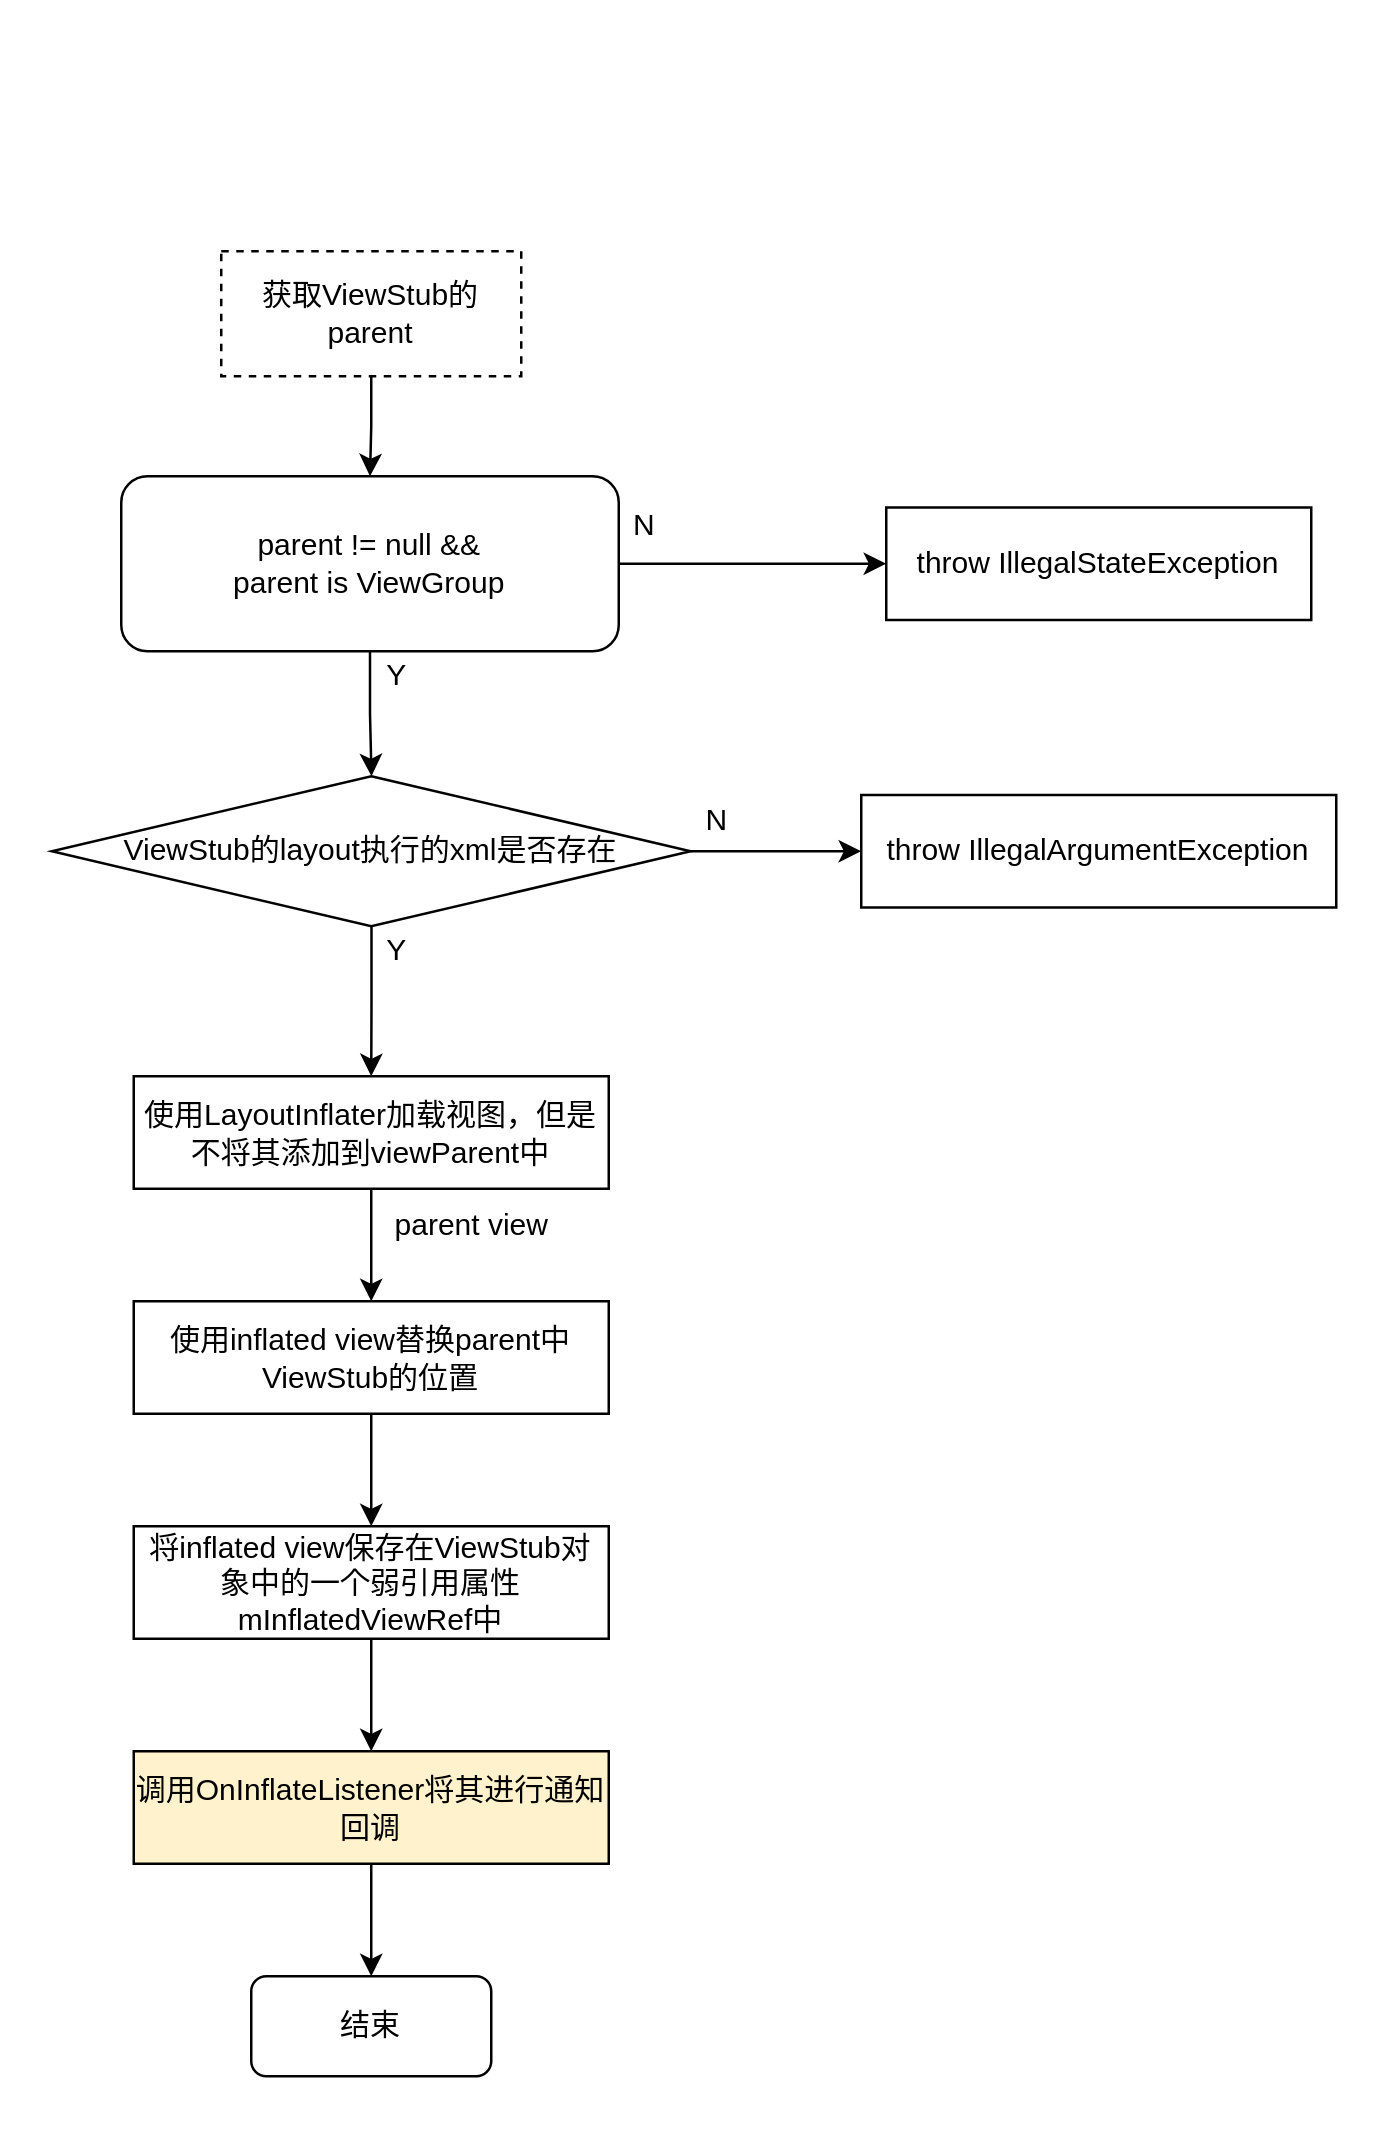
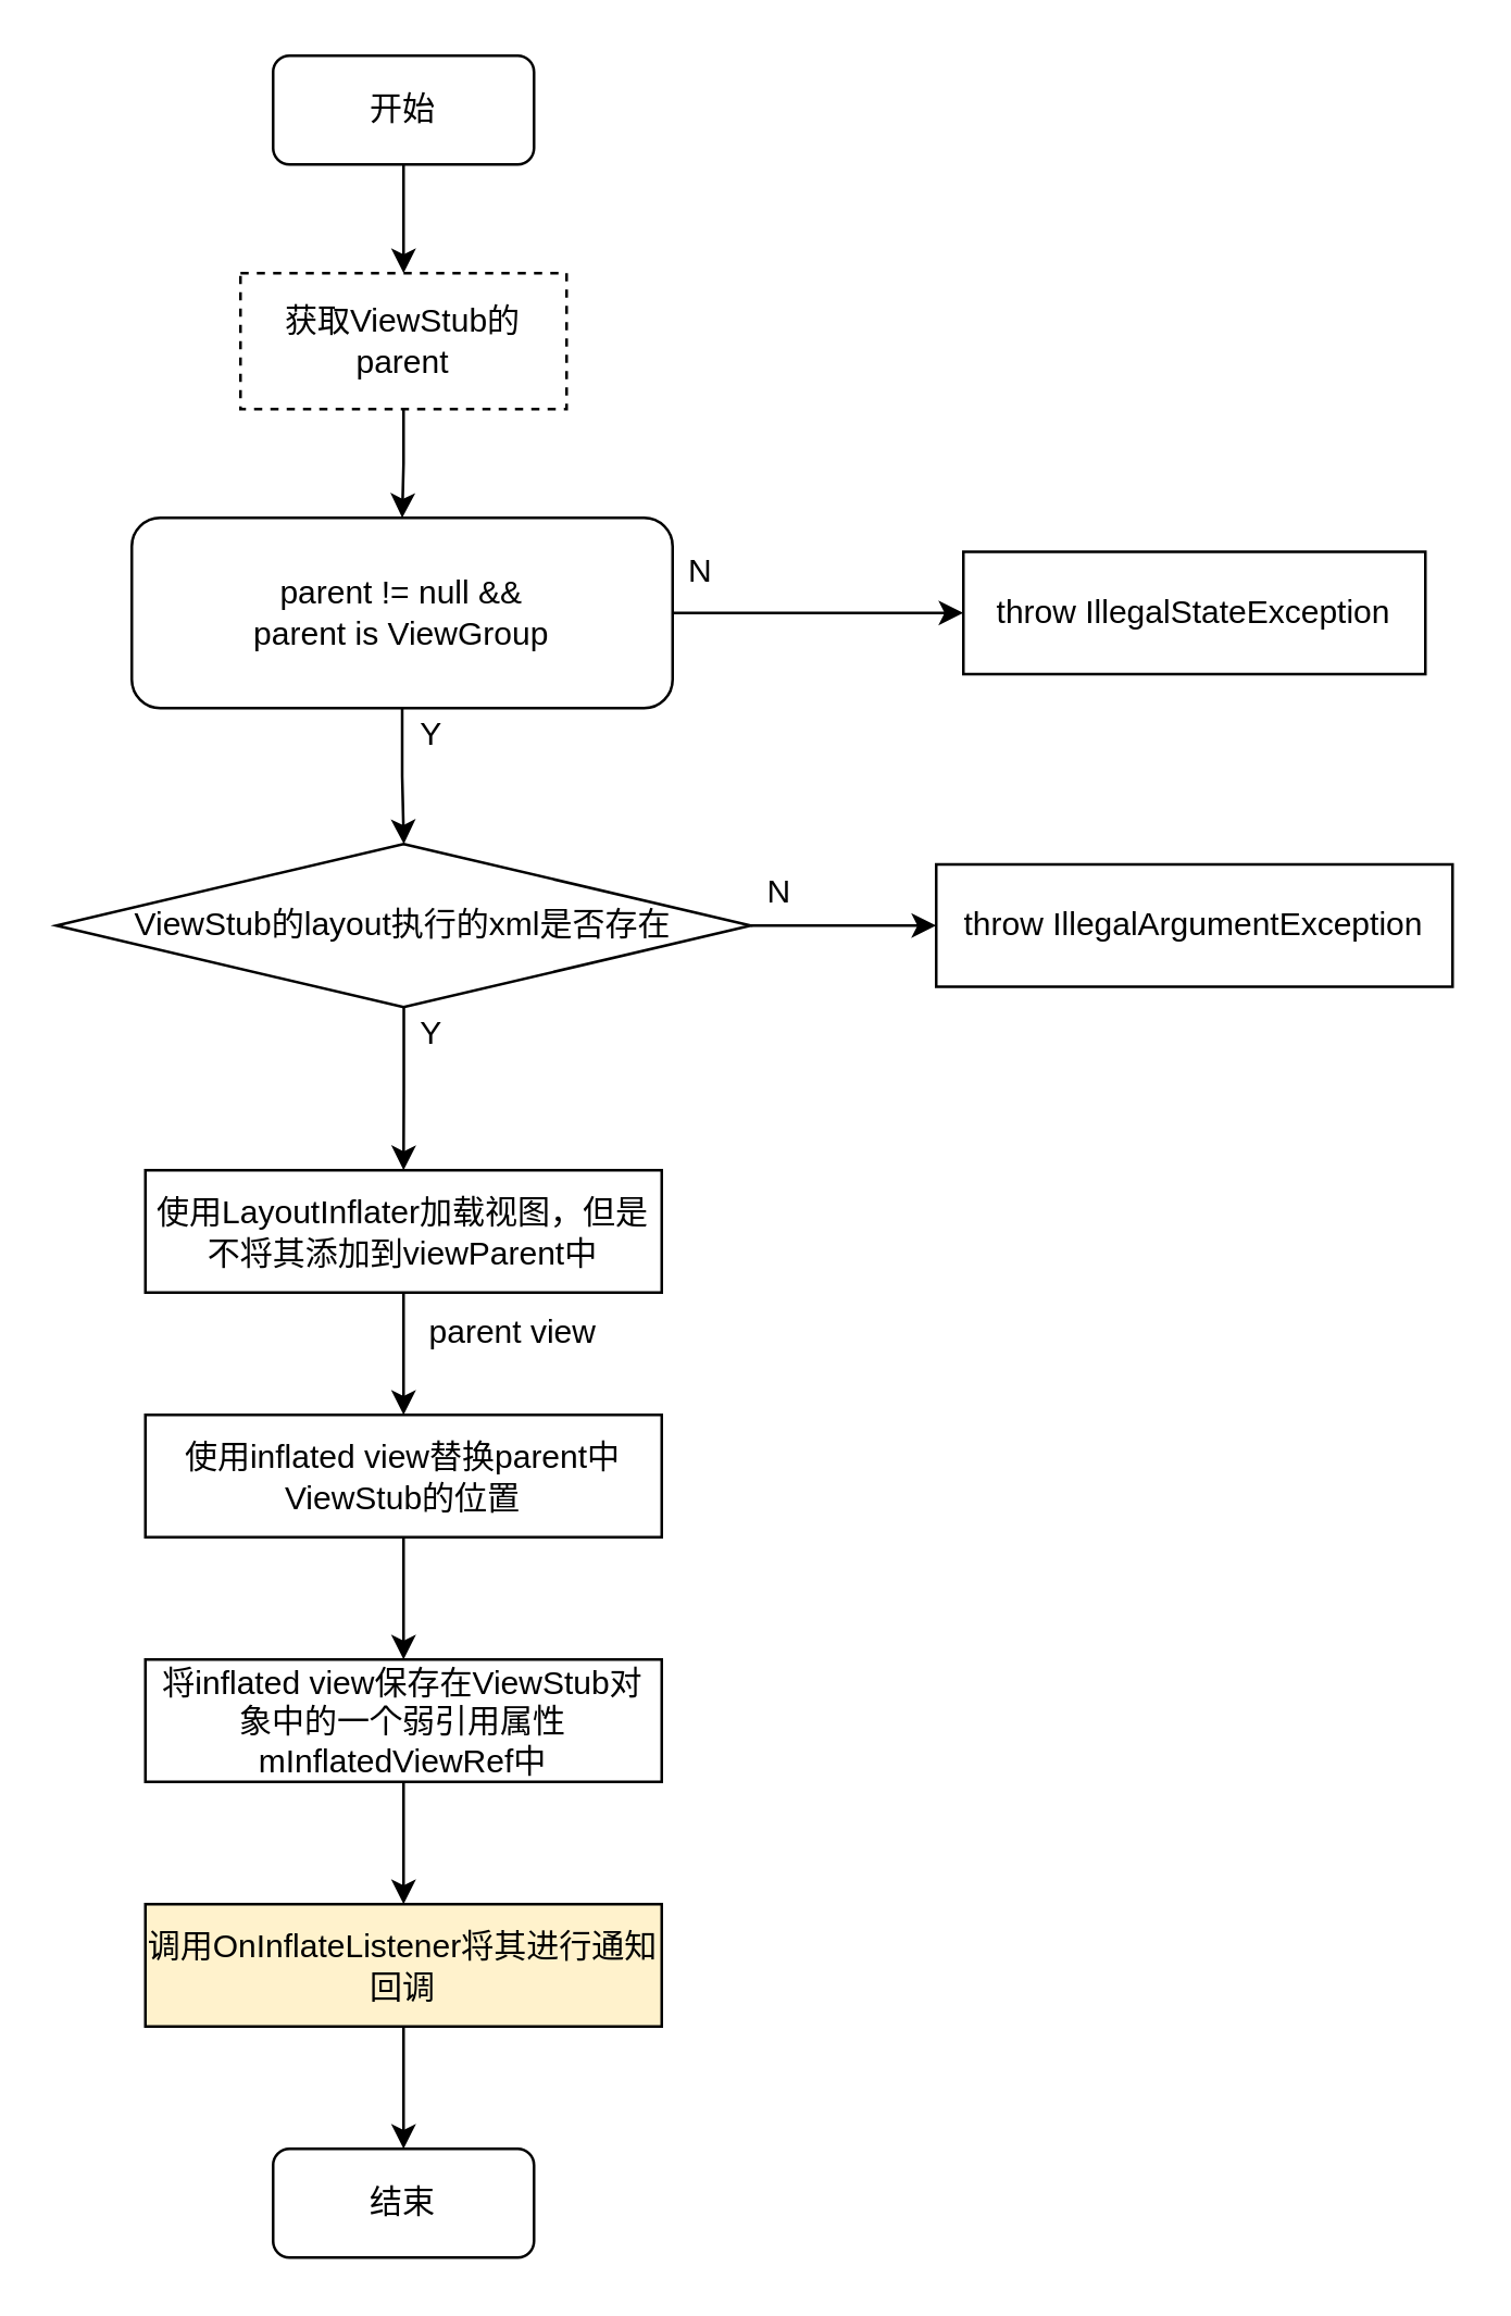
+ <mxCell id="3" value="开始" style="rounded=1;whiteSpace=wrap;html=1;" vertex="1" parent="1"><mxGeometry x="100" y="20" width="96" height="40" as="geometry" /></mxCell>
+ <mxCell id="2" value="" style="edgeStyle=orthogonalEdgeStyle;rounded=0;orthogonalLoop=1;jettySize=auto;html=1;" edge="1" parent="1" source="3" target="5"><mxGeometry relative="1" as="geometry" /></mxCell>
